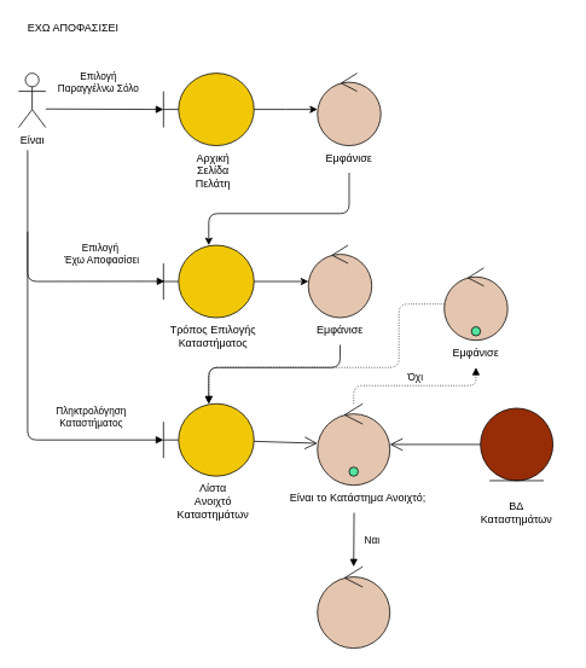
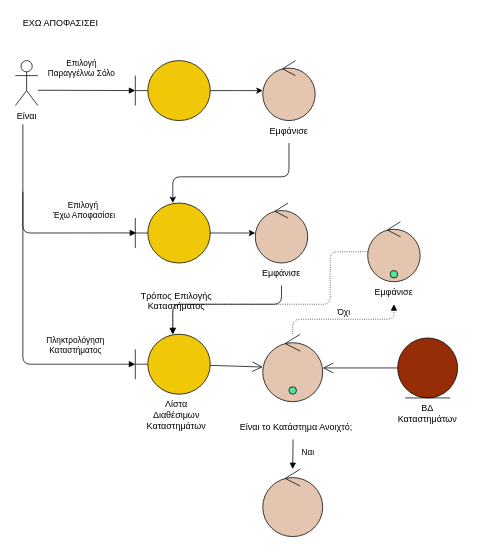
- <mxCell id="25" value="&lt;meta charset=&quot;utf-8&quot;&gt;&lt;span style=&quot;color: rgb(0, 0, 0); font-family: helvetica; font-size: 12px; font-style: normal; font-weight: 400; letter-spacing: normal; text-indent: 0px; text-transform: none; word-spacing: 0px; display: inline; float: none;&quot;&gt;Αρχική&lt;/span&gt;&lt;br style=&quot;color: rgb(0, 0, 0); font-family: helvetica; font-size: 12px; font-style: normal; font-weight: 400; letter-spacing: normal; text-indent: 0px; text-transform: none; word-spacing: 0px;&quot;&gt;&lt;span style=&quot;color: rgb(0, 0, 0); font-family: helvetica; font-size: 12px; font-style: normal; font-weight: 400; letter-spacing: normal; text-indent: 0px; text-transform: none; word-spacing: 0px; display: inline; float: none;&quot;&gt;Σελίδα&lt;/span&gt;&lt;br style=&quot;color: rgb(0, 0, 0); font-family: helvetica; font-size: 12px; font-style: normal; font-weight: 400; letter-spacing: normal; text-indent: 0px; text-transform: none; word-spacing: 0px;&quot;&gt;&lt;span style=&quot;color: rgb(0, 0, 0); font-family: helvetica; font-size: 12px; font-style: normal; font-weight: 400; letter-spacing: normal; text-indent: 0px; text-transform: none; word-spacing: 0px; display: inline; float: none;&quot;&gt;Πελάτη&lt;/span&gt;" style="text;whiteSpace=wrap;html=1;labelBackgroundColor=none;align=center;" parent="1" vertex="1"><mxGeometry x="200" y="160" width="70" height="60" as="geometry" /></mxCell>
- <mxCell id="27" value="&lt;span style=&quot;color: rgb(0 , 0 , 0) ; font-family: &amp;#34;helvetica&amp;#34; ; font-size: 12px ; font-style: normal ; font-weight: 400 ; letter-spacing: normal ; text-indent: 0px ; text-transform: none ; word-spacing: 0px ; display: inline ; float: none&quot;&gt;Τρόπος&amp;nbsp;&lt;/span&gt;&lt;span style=&quot;color: rgb(0 , 0 , 0) ; font-family: &amp;#34;helvetica&amp;#34; ; font-size: 12px ; font-style: normal ; font-weight: 400 ; letter-spacing: normal ; text-indent: 0px ; text-transform: none ; word-spacing: 0px ; display: inline ; float: none&quot;&gt;Επιλογής&lt;/span&gt;&lt;br style=&quot;color: rgb(0 , 0 , 0) ; font-family: &amp;#34;helvetica&amp;#34; ; font-size: 12px ; font-style: normal ; font-weight: 400 ; letter-spacing: normal ; text-indent: 0px ; text-transform: none ; word-spacing: 0px&quot;&gt;&lt;span style=&quot;color: rgb(0 , 0 , 0) ; font-family: &amp;#34;helvetica&amp;#34; ; font-size: 12px ; font-style: normal ; font-weight: 400 ; letter-spacing: normal ; text-indent: 0px ; text-transform: none ; word-spacing: 0px ; display: inline ; float: none&quot;&gt;Καταστήματος&lt;/span&gt;" style="text;whiteSpace=wrap;html=1;labelBackgroundColor=none;align=center;" parent="1" vertex="1"><mxGeometry x="180" y="350" width="110" height="35" as="geometry" /></mxCell>
+ <mxCell id="27" value="&lt;span style=&quot;color: rgb(0 , 0 , 0) ; font-family: &amp;#34;helvetica&amp;#34; ; font-size: 12px ; font-style: normal ; font-weight: 400 ; letter-spacing: normal ; text-indent: 0px ; text-transform: none ; word-spacing: 0px ; display: inline ; float: none&quot;&gt;Τρόπος&amp;nbsp;&lt;/span&gt;&lt;span style=&quot;color: rgb(0 , 0 , 0) ; font-family: &amp;#34;helvetica&amp;#34; ; font-size: 12px ; font-style: normal ; font-weight: 400 ; letter-spacing: normal ; text-indent: 0px ; text-transform: none ; word-spacing: 0px ; display: inline ; float: none&quot;&gt;Επιλογής&lt;/span&gt;&lt;br style=&quot;color: rgb(0 , 0 , 0) ; font-family: &amp;#34;helvetica&amp;#34; ; font-size: 12px ; font-style: normal ; font-weight: 400 ; letter-spacing: normal ; text-indent: 0px ; text-transform: none ; word-spacing: 0px&quot;&gt;&lt;span style=&quot;color: rgb(0 , 0 , 0) ; font-family: &amp;#34;helvetica&amp;#34; ; font-size: 12px ; font-style: normal ; font-weight: 400 ; letter-spacing: normal ; text-indent: 0px ; text-transform: none ; word-spacing: 0px ; display: inline ; float: none&quot;&gt;Καταστήματος&lt;/span&gt;" style="text;whiteSpace=wrap;html=1;labelBackgroundColor=none;align=center;" parent="1" vertex="1"><mxGeometry x="180" y="380" width="110" height="35" as="geometry" /></mxCell>
- <mxCell id="31" value="&lt;meta charset=&quot;utf-8&quot;&gt;&lt;span style=&quot;color: rgb(0, 0, 0); font-family: helvetica; font-size: 12px; font-style: normal; font-weight: 400; letter-spacing: normal; text-indent: 0px; text-transform: none; word-spacing: 0px; display: inline; float: none;&quot;&gt;Είναι το Κατάστημα Ανοιχτό;&lt;/span&gt;" style="text;whiteSpace=wrap;html=1;labelBackgroundColor=none;align=center;" parent="1" vertex="1"><mxGeometry x="300" y="535" width="190" height="30" as="geometry" /></mxCell>
+ <mxCell id="31" value="&lt;meta charset=&quot;utf-8&quot;&gt;&lt;span style=&quot;color: rgb(0, 0, 0); font-family: helvetica; font-size: 12px; font-style: normal; font-weight: 400; letter-spacing: normal; text-indent: 0px; text-transform: none; word-spacing: 0px; display: inline; float: none;&quot;&gt;Είναι το Κατάστημα Ανοιχτό;&lt;/span&gt;" style="text;whiteSpace=wrap;html=1;labelBackgroundColor=none;align=center;" parent="1" vertex="1"><mxGeometry x="300" y="555" width="190" height="30" as="geometry" /></mxCell>
- <mxCell id="30" value="&lt;meta charset=&quot;utf-8&quot;&gt;&lt;span style=&quot;color: rgb(0, 0, 0); font-family: helvetica; font-size: 12px; font-style: normal; font-weight: 400; letter-spacing: normal; text-indent: 0px; text-transform: none; word-spacing: 0px; display: inline; float: none;&quot;&gt;Λίστα&lt;/span&gt;&lt;br style=&quot;color: rgb(0, 0, 0); font-family: helvetica; font-size: 12px; font-style: normal; font-weight: 400; letter-spacing: normal; text-indent: 0px; text-transform: none; word-spacing: 0px;&quot;&gt;&lt;span style=&quot;color: rgb(0, 0, 0); font-family: helvetica; font-size: 12px; font-style: normal; font-weight: 400; letter-spacing: normal; text-indent: 0px; text-transform: none; word-spacing: 0px; display: inline; float: none;&quot;&gt;Ανοιχτό&lt;/span&gt;&lt;br style=&quot;color: rgb(0, 0, 0); font-family: helvetica; font-size: 12px; font-style: normal; font-weight: 400; letter-spacing: normal; text-indent: 0px; text-transform: none; word-spacing: 0px;&quot;&gt;&lt;span style=&quot;color: rgb(0, 0, 0); font-family: helvetica; font-size: 12px; font-style: normal; font-weight: 400; letter-spacing: normal; text-indent: 0px; text-transform: none; word-spacing: 0px; display: inline; float: none;&quot;&gt;Καταστημάτων&lt;/span&gt;" style="text;whiteSpace=wrap;html=1;labelBackgroundColor=none;align=center;" parent="1" vertex="1"><mxGeometry x="180" y="525" width="110" height="60" as="geometry" /></mxCell>
+ <mxCell id="30" value="&lt;meta charset=&quot;utf-8&quot;&gt;&lt;span style=&quot;color: rgb(0, 0, 0); font-family: helvetica; font-size: 12px; font-style: normal; font-weight: 400; letter-spacing: normal; text-indent: 0px; text-transform: none; word-spacing: 0px; display: inline; float: none;&quot;&gt;Λίστα&lt;/span&gt;&lt;br style=&quot;color: rgb(0, 0, 0); font-family: helvetica; font-size: 12px; font-style: normal; font-weight: 400; letter-spacing: normal; text-indent: 0px; text-transform: none; word-spacing: 0px;&quot;&gt;&lt;span style=&quot;color: rgb(0, 0, 0); font-family: helvetica; font-size: 12px; font-style: normal; font-weight: 400; letter-spacing: normal; text-indent: 0px; text-transform: none; word-spacing: 0px; display: inline; float: none;&quot;&gt;Διαθέσιμων&lt;/span&gt;&lt;br style=&quot;color: rgb(0, 0, 0); font-family: helvetica; font-size: 12px; font-style: normal; font-weight: 400; letter-spacing: normal; text-indent: 0px; text-transform: none; word-spacing: 0px;&quot;&gt;&lt;span style=&quot;color: rgb(0, 0, 0); font-family: helvetica; font-size: 12px; font-style: normal; font-weight: 400; letter-spacing: normal; text-indent: 0px; text-transform: none; word-spacing: 0px; display: inline; float: none;&quot;&gt;Καταστημάτων&lt;/span&gt;" style="text;whiteSpace=wrap;html=1;labelBackgroundColor=none;align=center;" parent="1" vertex="1"><mxGeometry x="180" y="525" width="110" height="60" as="geometry" /></mxCell>
- <mxCell id="32" value="&lt;meta charset=&quot;utf-8&quot;&gt;&lt;span style=&quot;color: rgb(0, 0, 0); font-family: helvetica; font-size: 12px; font-style: normal; font-weight: 400; letter-spacing: normal; text-indent: 0px; text-transform: none; word-spacing: 0px; display: inline; float: none;&quot;&gt;ΒΔ&lt;/span&gt;&lt;br style=&quot;color: rgb(0, 0, 0); font-family: helvetica; font-size: 12px; font-style: normal; font-weight: 400; letter-spacing: normal; text-indent: 0px; text-transform: none; word-spacing: 0px;&quot;&gt;&lt;span style=&quot;color: rgb(0, 0, 0); font-family: helvetica; font-size: 12px; font-style: normal; font-weight: 400; letter-spacing: normal; text-indent: 0px; text-transform: none; word-spacing: 0px; display: inline; float: none;&quot;&gt;Καταστημάτων&lt;/span&gt;" style="text;whiteSpace=wrap;html=1;labelBackgroundColor=none;align=center;" parent="1" vertex="1"><mxGeometry x="515" y="545" width="110" height="40" as="geometry" /></mxCell>
+ <mxCell id="32" value="&lt;meta charset=&quot;utf-8&quot;&gt;&lt;span style=&quot;color: rgb(0, 0, 0); font-family: helvetica; font-size: 12px; font-style: normal; font-weight: 400; letter-spacing: normal; text-indent: 0px; text-transform: none; word-spacing: 0px; display: inline; float: none;&quot;&gt;ΒΔ&lt;/span&gt;&lt;br style=&quot;color: rgb(0, 0, 0); font-family: helvetica; font-size: 12px; font-style: normal; font-weight: 400; letter-spacing: normal; text-indent: 0px; text-transform: none; word-spacing: 0px;&quot;&gt;&lt;span style=&quot;color: rgb(0, 0, 0); font-family: helvetica; font-size: 12px; font-style: normal; font-weight: 400; letter-spacing: normal; text-indent: 0px; text-transform: none; word-spacing: 0px; display: inline; float: none;&quot;&gt;Καταστημάτων&lt;/span&gt;" style="text;whiteSpace=wrap;html=1;labelBackgroundColor=none;align=center;" parent="1" vertex="1"><mxGeometry x="515" y="530" width="110" height="40" as="geometry" /></mxCell>
